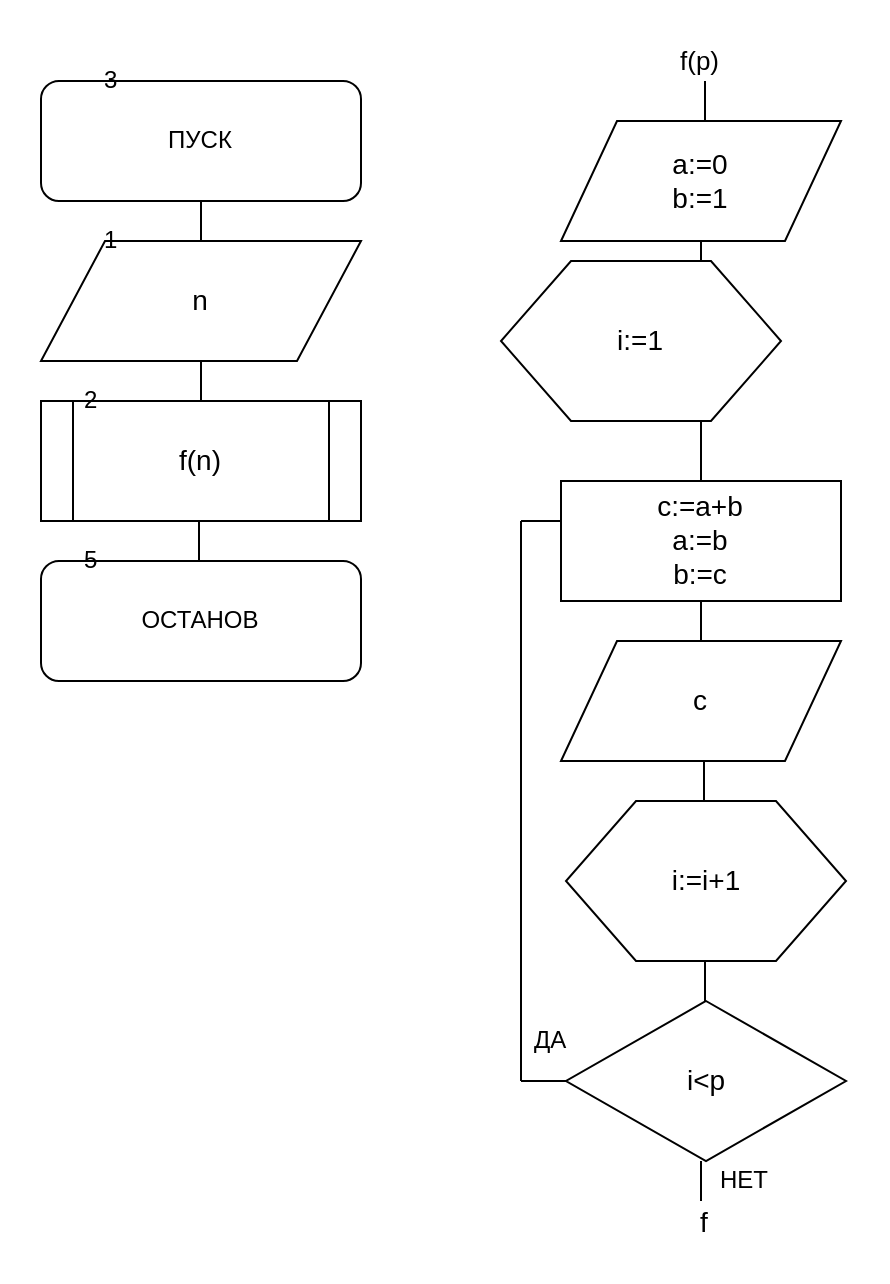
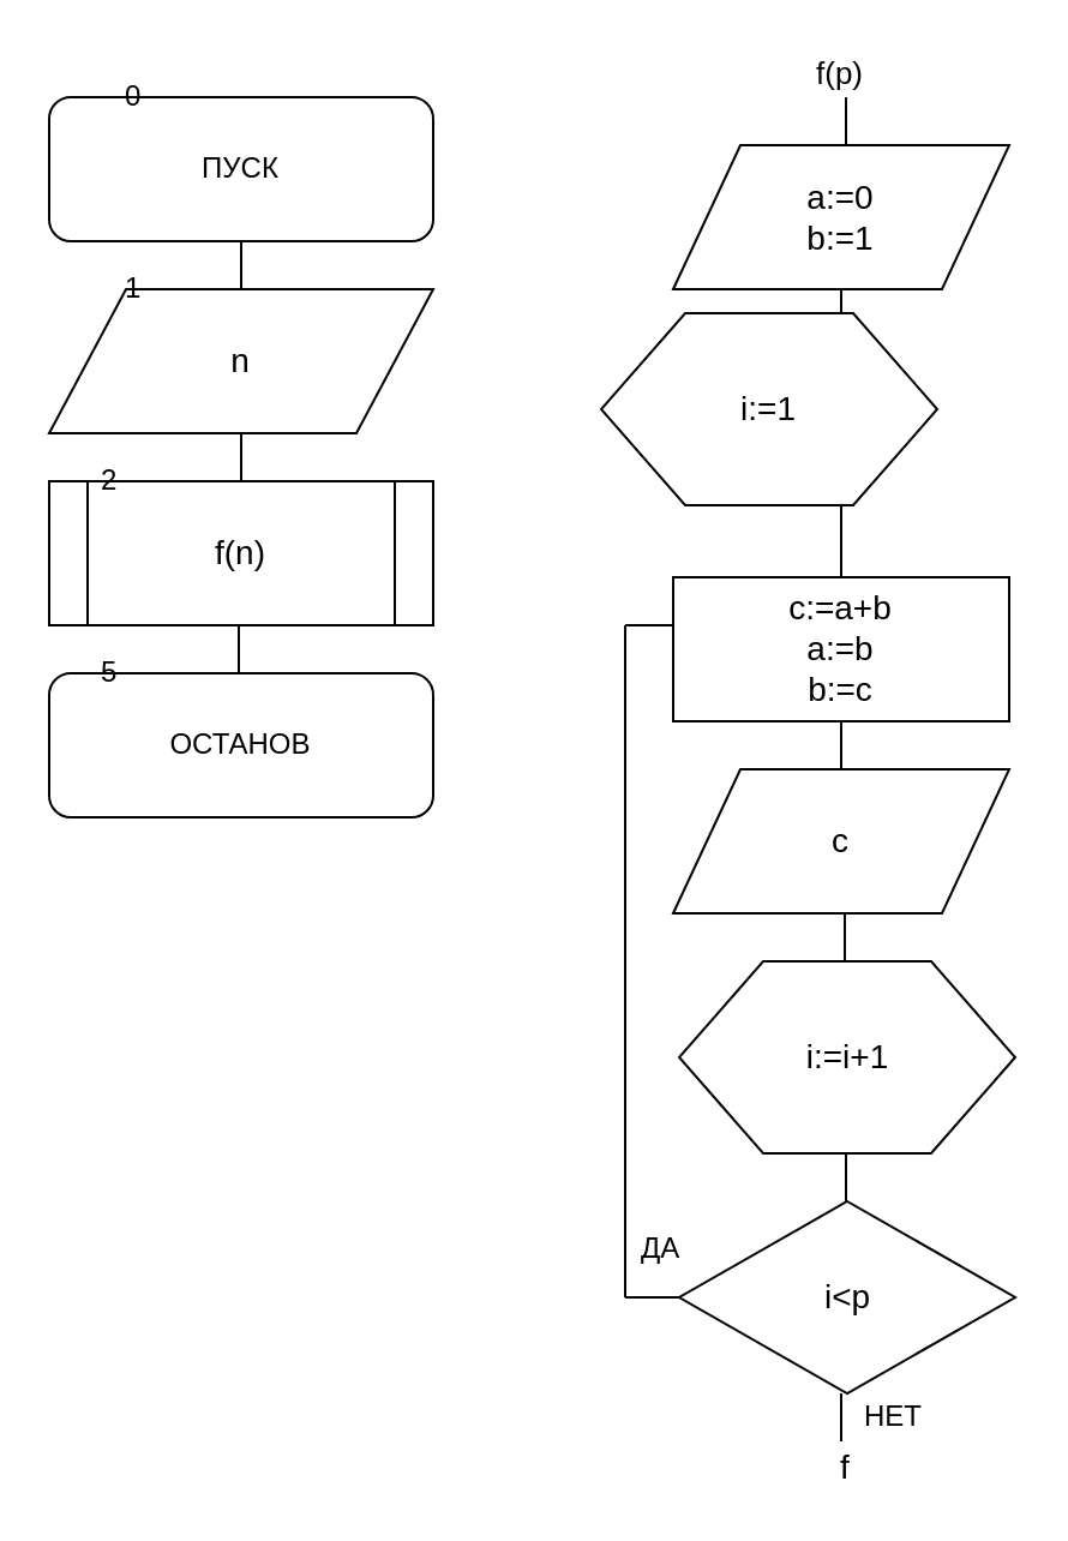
- <mxCell id="7" value="3" style="text;html=1;resizable=0;points=[];autosize=1;align=left;verticalAlign=top;spacingTop=-4;" parent="1" vertex="1"><mxGeometry x="50" y="30" width="20" height="20" as="geometry" /></mxCell>
+ <mxCell id="7" value="0" style="text;html=1;resizable=0;points=[];autosize=1;align=left;verticalAlign=top;spacingTop=-4;" parent="1" vertex="1"><mxGeometry x="50" y="30" width="20" height="20" as="geometry" /></mxCell>
